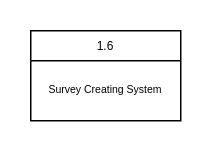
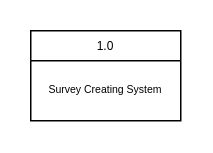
- <mxCell id="2" value="1.6" style="swimlane;fontStyle=0;childLayout=stackLayout;horizontal=1;startSize=20;fillColor=#ffffff;horizontalStack=0;resizeParent=1;resizeParentMax=0;resizeLast=0;collapsible=0;marginBottom=0;swimlaneFillColor=#ffffff;fontSize=8;" vertex="1" parent="1"><mxGeometry x="20" y="20" width="100" height="60" as="geometry" /></mxCell>
+ <mxCell id="2" value="1.0" style="swimlane;fontStyle=0;childLayout=stackLayout;horizontal=1;startSize=20;fillColor=#ffffff;horizontalStack=0;resizeParent=1;resizeParentMax=0;resizeLast=0;collapsible=0;marginBottom=0;swimlaneFillColor=#ffffff;fontSize=8;" vertex="1" parent="1"><mxGeometry x="20" y="20" width="100" height="60" as="geometry" /></mxCell>
